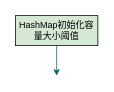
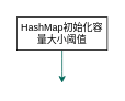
- <mxCell id="3" value="HashMap初始化容量大小阈值" style="rounded=0;whiteSpace=wrap;html=1;sketch=0;fillColor=#d5e8d4;" vertex="1" parent="1"><mxGeometry x="20" y="20" width="110" height="40" as="geometry" /></mxCell>
+ <mxCell id="3" value="HashMap初始化容量大小阈值" style="rounded=0;whiteSpace=wrap;html=1;sketch=0;" vertex="1" parent="1"><mxGeometry x="20" y="20" width="110" height="40" as="geometry" /></mxCell>
